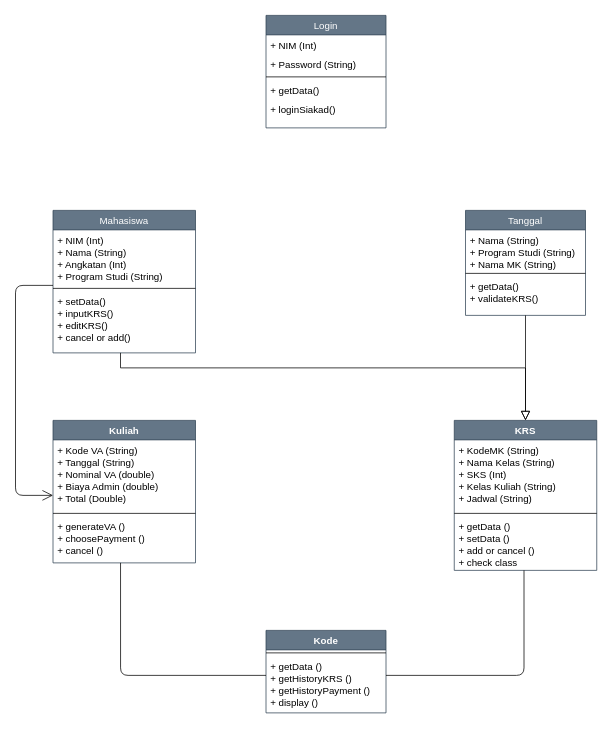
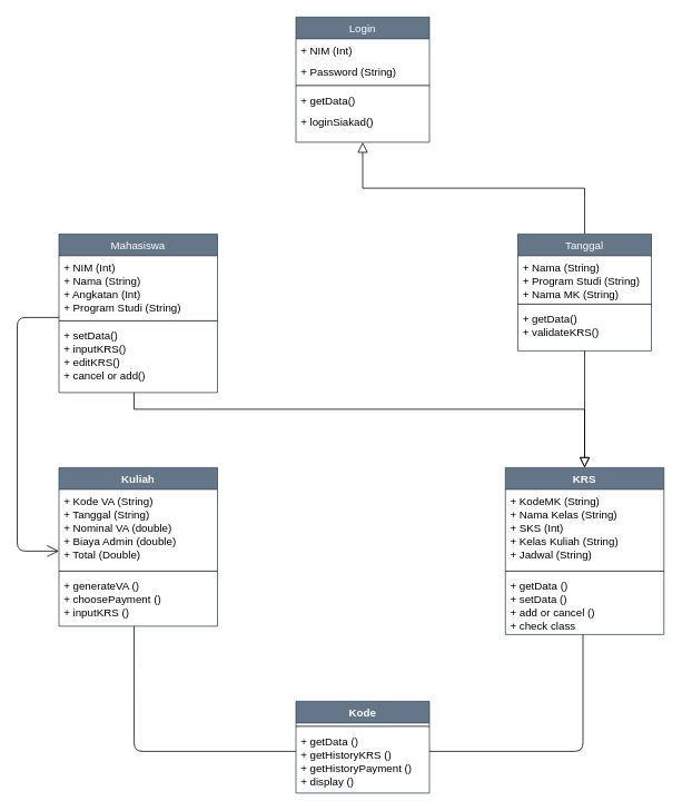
+ <mxCell id="2" value="" style="endArrow=block;endSize=10;endFill=0;shadow=0;strokeWidth=1;rounded=0;edgeStyle=elbowEdgeStyle;elbow=vertical;" parent="1" source="9" target="3" edge="1"><mxGeometry width="160" relative="1" as="geometry"><mxPoint x="230" y="353" as="sourcePoint" /><mxPoint x="330" y="251" as="targetPoint" /></mxGeometry></mxCell>
- <mxCell id="20" value="+ generateVA ()&#10;+ choosePayment ()&#10;+ cancel ()&#10;" style="text;strokeColor=none;fillColor=none;align=left;verticalAlign=top;spacingLeft=4;spacingRight=4;overflow=hidden;rotatable=0;points=[[0,0.5],[1,0.5]];portConstraint=eastwest;fontSize=13;" vertex="1" parent="17"><mxGeometry y="128" width="190" height="62" as="geometry" /></mxCell>
+ <mxCell id="20" value="+ generateVA ()&#10;+ choosePayment ()&#10;+ inputKRS ()&#10;" style="text;strokeColor=none;fillColor=none;align=left;verticalAlign=top;spacingLeft=4;spacingRight=4;overflow=hidden;rotatable=0;points=[[0,0.5],[1,0.5]];portConstraint=eastwest;fontSize=13;" vertex="1" parent="17"><mxGeometry y="128" width="190" height="62" as="geometry" /></mxCell>
